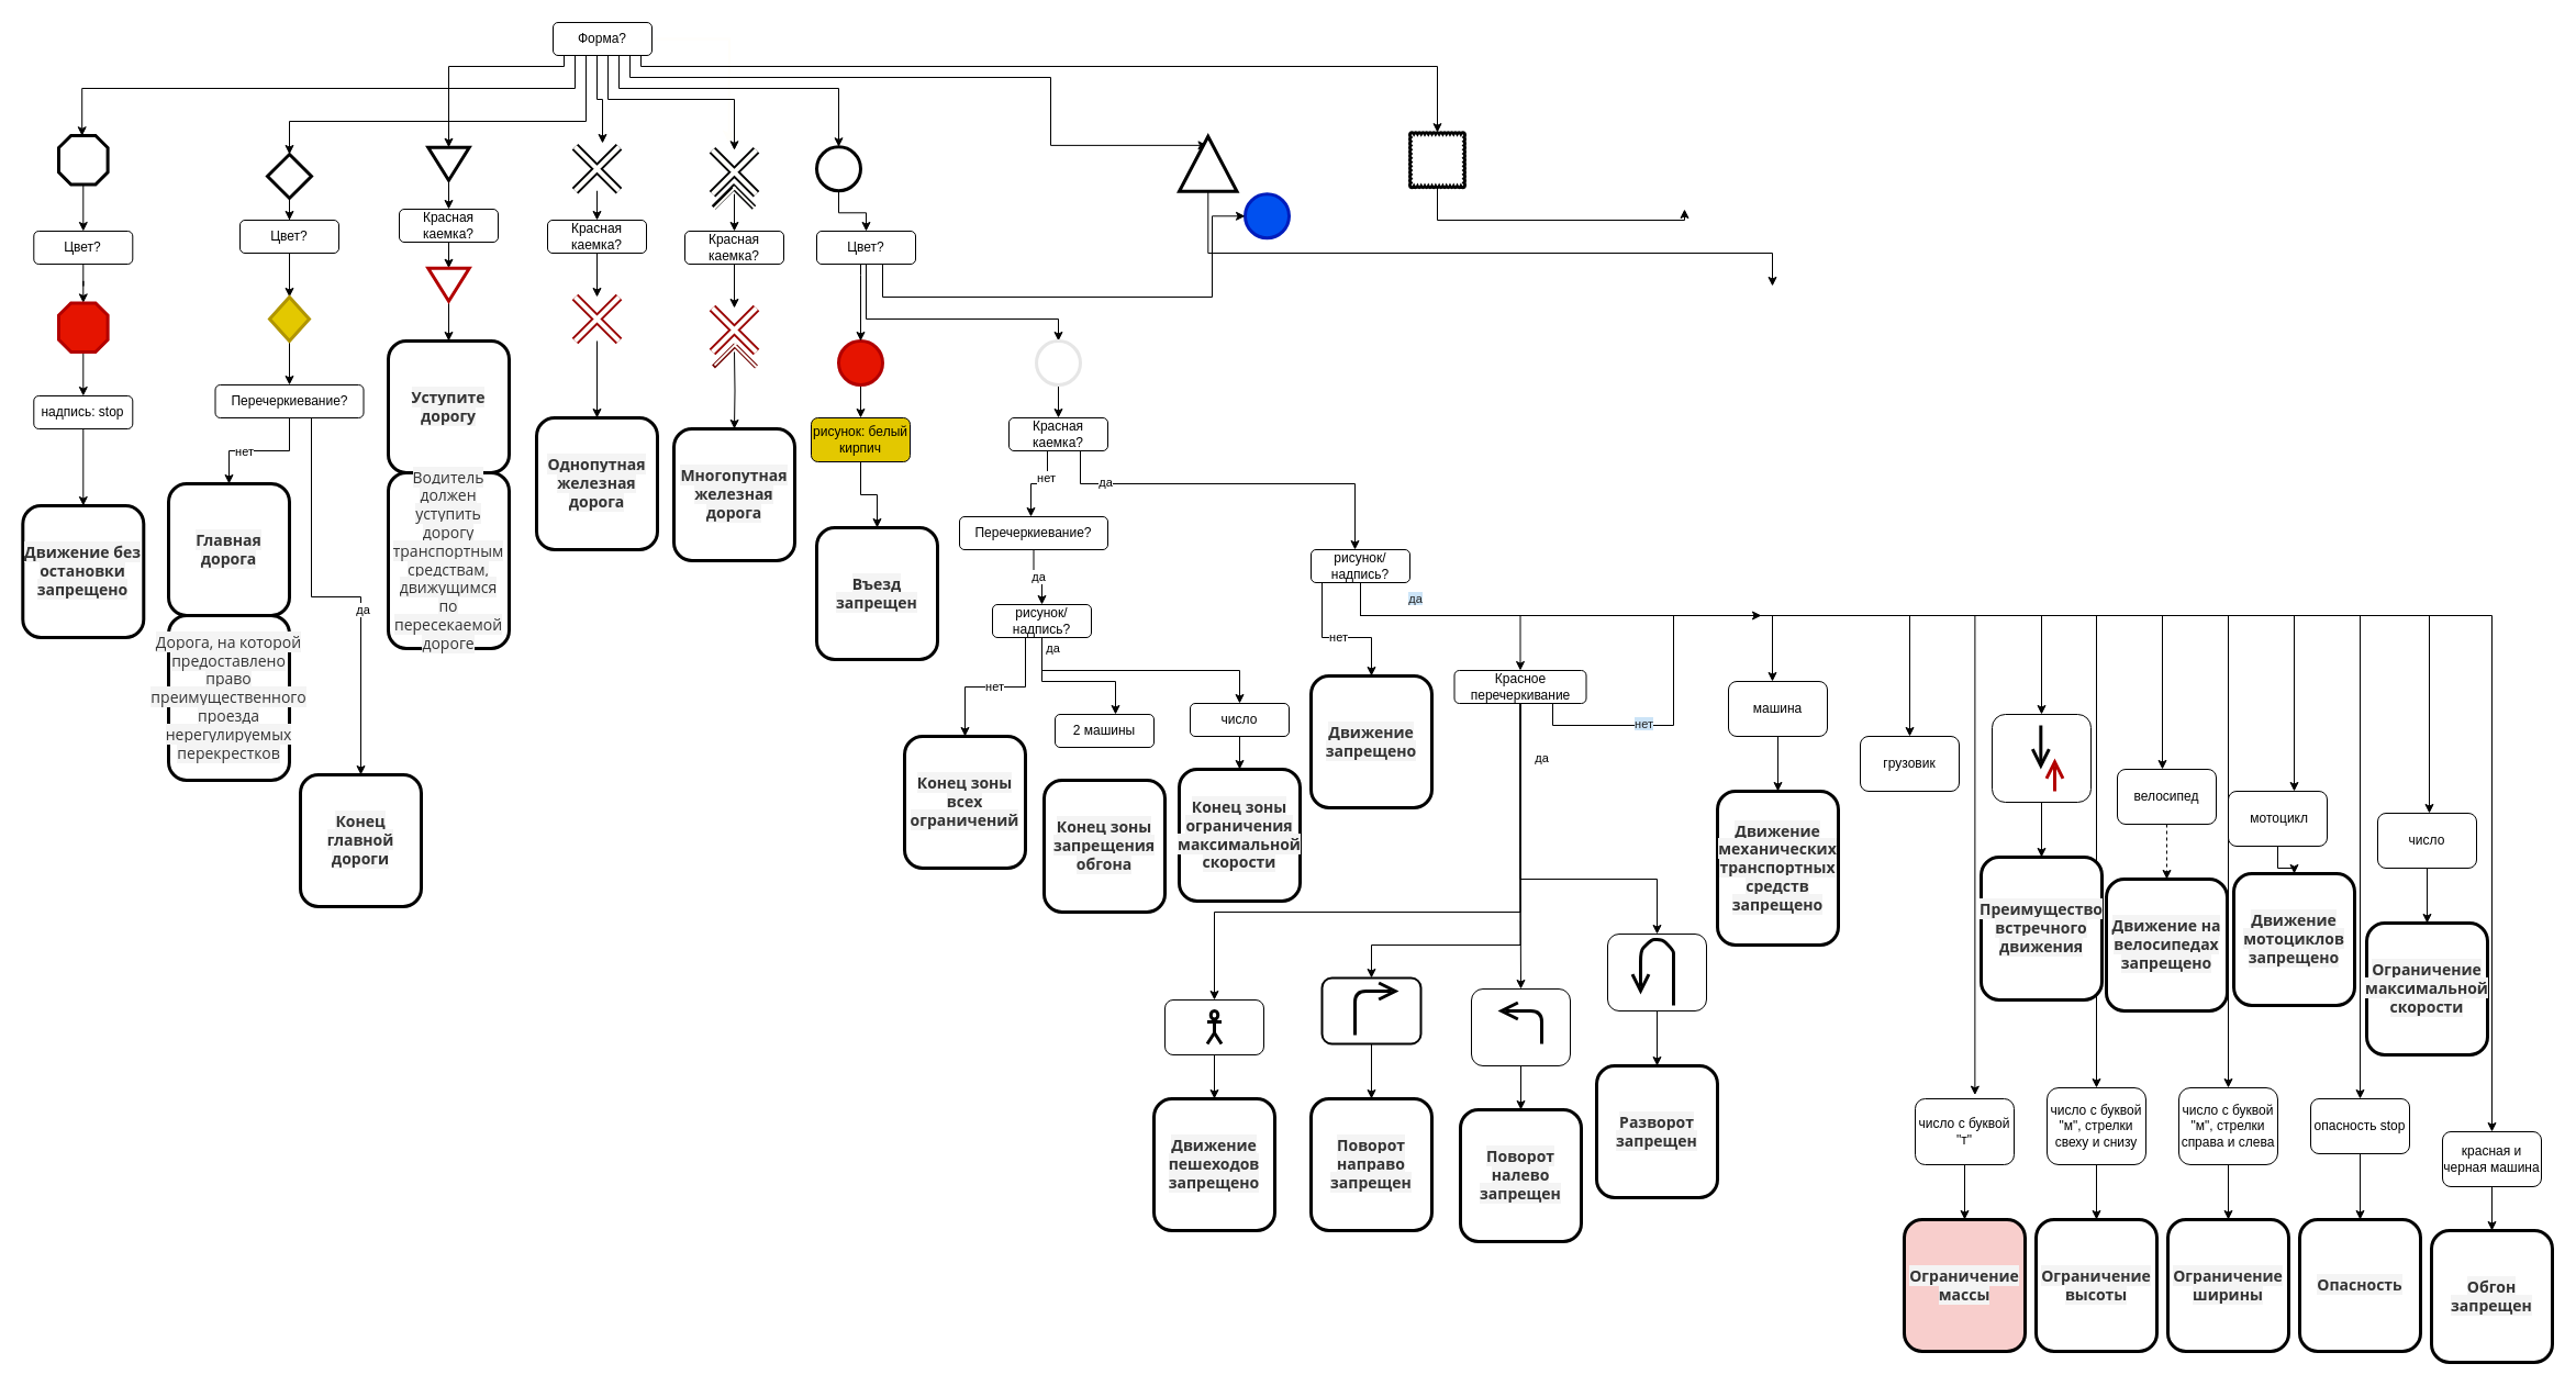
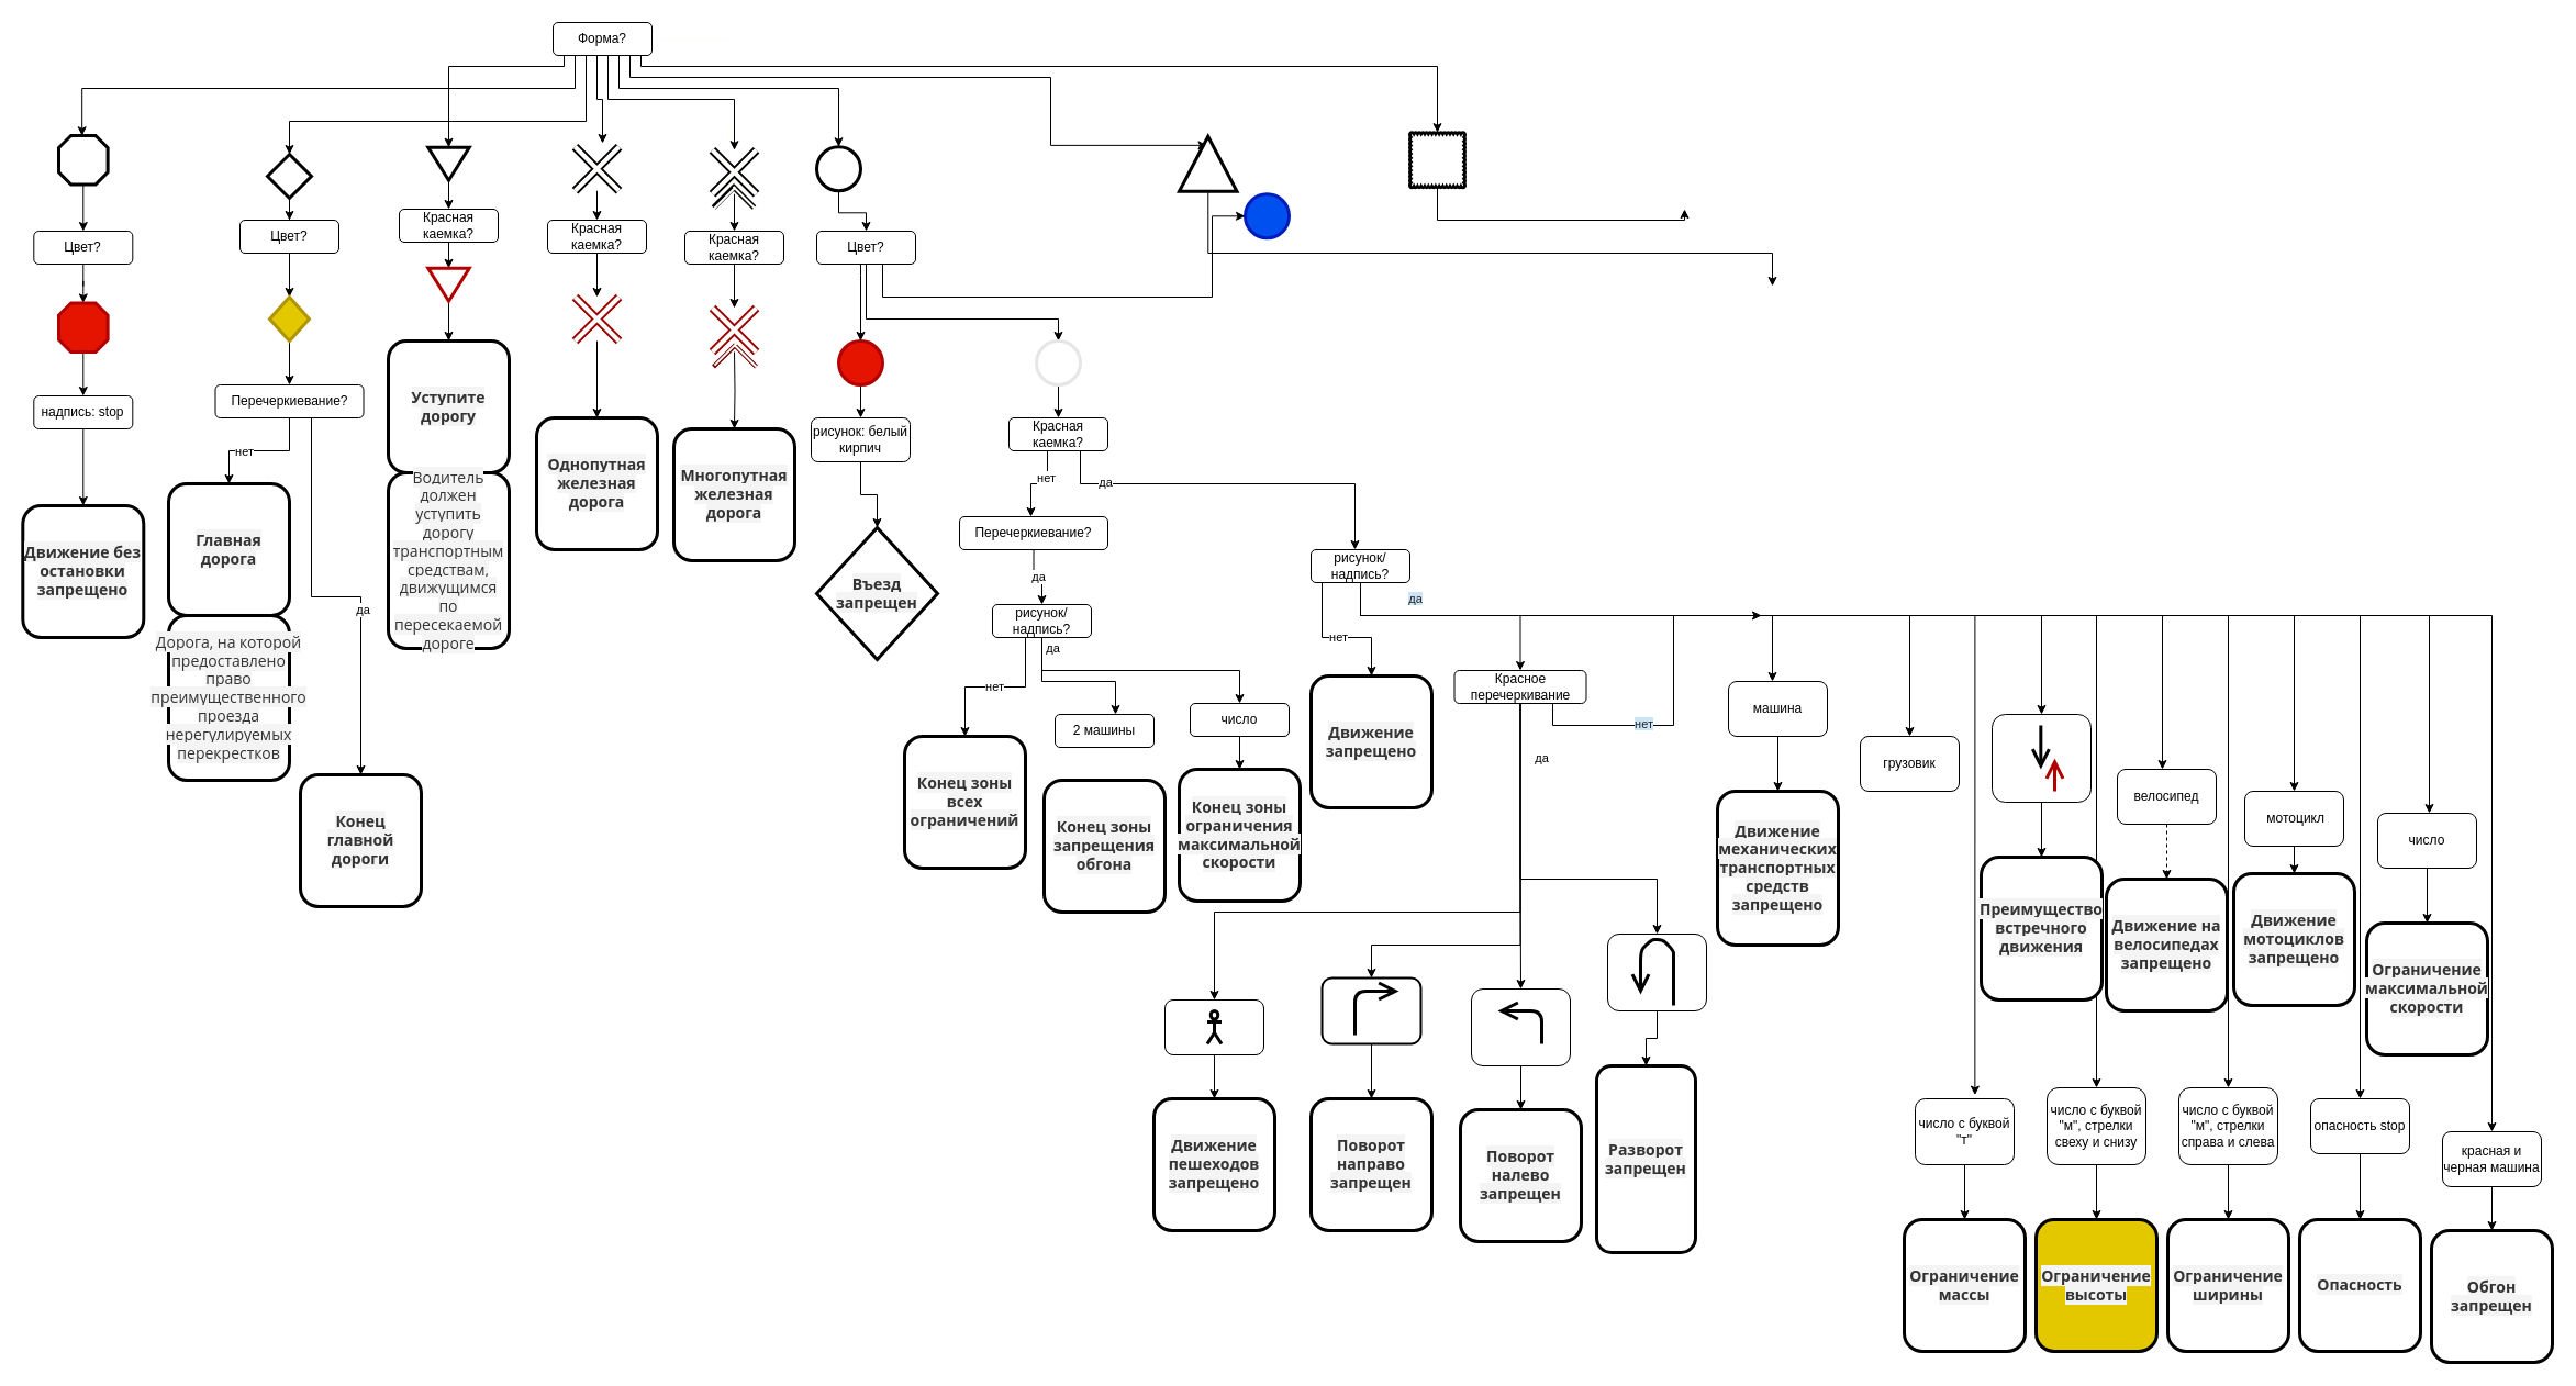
- <mxCell id="77" value="рисунок: белый кирпич" style="rounded=1;whiteSpace=wrap;html=1;fillColor=#e3c800;" vertex="1" parent="1"><mxGeometry x="738" y="380" width="90" height="40" as="geometry" /></mxCell>
+ <mxCell id="77" value="рисунок: белый кирпич" style="rounded=1;whiteSpace=wrap;html=1;" vertex="1" parent="1"><mxGeometry x="738" y="380" width="90" height="40" as="geometry" /></mxCell>
- <mxCell id="78" value="&lt;span style=&quot;box-sizing: inherit ; border: 0px ; font-family: &amp;#34;open sans&amp;#34; , &amp;#34;arial&amp;#34; , sans-serif ; font-size: 14px ; font-weight: 700 ; margin: 0px ; outline: 0px ; padding: 0px ; vertical-align: baseline ; color: rgb(51 , 51 , 51) ; background-color: rgb(244 , 244 , 244)&quot;&gt;Въезд запрещен&lt;/span&gt;" style="rounded=1;whiteSpace=wrap;html=1;strokeWidth=3;direction=south;" vertex="1" parent="1"><mxGeometry x="743" y="480" width="110" height="120" as="geometry" /></mxCell>
+ <mxCell id="78" value="&lt;span style=&quot;box-sizing: inherit ; border: 0px ; font-family: &amp;#34;open sans&amp;#34; , &amp;#34;arial&amp;#34; , sans-serif ; font-size: 14px ; font-weight: 700 ; margin: 0px ; outline: 0px ; padding: 0px ; vertical-align: baseline ; color: rgb(51 , 51 , 51) ; background-color: rgb(244 , 244 , 244)&quot;&gt;Въезд запрещен&lt;/span&gt;" style="rhombus;whiteSpace=wrap;html=1;strokeWidth=3;direction=south;" vertex="1" parent="1"><mxGeometry x="743" y="480" width="110" height="120" as="geometry" /></mxCell>
- <mxCell id="156" value="&amp;nbsp;мотоцикл" style="rounded=1;whiteSpace=wrap;html=1;" vertex="1" parent="1"><mxGeometry x="2028" y="720" width="90" height="50" as="geometry" /></mxCell>
+ <mxCell id="156" value="&amp;nbsp;мотоцикл" style="rounded=1;whiteSpace=wrap;html=1;" vertex="1" parent="1"><mxGeometry x="2043" y="720" width="90" height="50" as="geometry" /></mxCell>
- <mxCell id="133" value="&lt;span style=&quot;box-sizing: inherit ; border: 0px ; font-family: &amp;#34;open sans&amp;#34; , &amp;#34;arial&amp;#34; , sans-serif ; font-size: 14px ; font-weight: 700 ; margin: 0px ; outline: 0px ; padding: 0px ; vertical-align: baseline ; color: rgb(51 , 51 , 51) ; background-color: rgb(244 , 244 , 244)&quot;&gt;Разворот запрещен&lt;/span&gt;" style="rounded=1;whiteSpace=wrap;html=1;strokeWidth=3;direction=south;" vertex="1" parent="1"><mxGeometry x="1453" y="970" width="110" height="120" as="geometry" /></mxCell>
+ <mxCell id="133" value="&lt;span style=&quot;box-sizing: inherit ; border: 0px ; font-family: &amp;#34;open sans&amp;#34; , &amp;#34;arial&amp;#34; , sans-serif ; font-size: 14px ; font-weight: 700 ; margin: 0px ; outline: 0px ; padding: 0px ; vertical-align: baseline ; color: rgb(51 , 51 , 51) ; background-color: rgb(244 , 244 , 244)&quot;&gt;Разворот запрещен&lt;/span&gt;" style="rounded=1;whiteSpace=wrap;html=1;strokeWidth=3;direction=south;" vertex="1" parent="1"><mxGeometry x="1453" y="970" width="90" height="170" as="geometry" /></mxCell>
- <mxCell id="171" value="&lt;span style=&quot;box-sizing: inherit ; border: 0px ; font-family: &amp;#34;open sans&amp;#34; , &amp;#34;arial&amp;#34; , sans-serif ; font-size: 14px ; font-weight: 700 ; margin: 0px ; outline: 0px ; padding: 0px ; vertical-align: baseline ; color: rgb(51 , 51 , 51) ; background-color: rgb(244 , 244 , 244)&quot;&gt;Ограничение массы&lt;/span&gt;" style="rounded=1;whiteSpace=wrap;html=1;strokeWidth=3;direction=south;fillColor=#f8cecc;" vertex="1" parent="1"><mxGeometry x="1733" y="1110" width="110" height="120" as="geometry" /></mxCell>
+ <mxCell id="171" value="&lt;span style=&quot;box-sizing: inherit ; border: 0px ; font-family: &amp;#34;open sans&amp;#34; , &amp;#34;arial&amp;#34; , sans-serif ; font-size: 14px ; font-weight: 700 ; margin: 0px ; outline: 0px ; padding: 0px ; vertical-align: baseline ; color: rgb(51 , 51 , 51) ; background-color: rgb(244 , 244 , 244)&quot;&gt;Ограничение массы&lt;/span&gt;" style="rounded=1;whiteSpace=wrap;html=1;strokeWidth=3;direction=south;" vertex="1" parent="1"><mxGeometry x="1733" y="1110" width="110" height="120" as="geometry" /></mxCell>
- <mxCell id="174" value="&lt;span style=&quot;box-sizing: inherit ; border: 0px ; font-family: &amp;#34;open sans&amp;#34; , &amp;#34;arial&amp;#34; , sans-serif ; font-size: 14px ; font-weight: 700 ; margin: 0px ; outline: 0px ; padding: 0px ; vertical-align: baseline ; color: rgb(51 , 51 , 51) ; background-color: rgb(244 , 244 , 244)&quot;&gt;Ограничение высоты&lt;/span&gt;" style="rounded=1;whiteSpace=wrap;html=1;strokeWidth=3;direction=south;" vertex="1" parent="1"><mxGeometry x="1853" y="1110" width="110" height="120" as="geometry" /></mxCell>
+ <mxCell id="174" value="&lt;span style=&quot;box-sizing: inherit ; border: 0px ; font-family: &amp;#34;open sans&amp;#34; , &amp;#34;arial&amp;#34; , sans-serif ; font-size: 14px ; font-weight: 700 ; margin: 0px ; outline: 0px ; padding: 0px ; vertical-align: baseline ; color: rgb(51 , 51 , 51) ; background-color: rgb(244 , 244 , 244)&quot;&gt;Ограничение высоты&lt;/span&gt;" style="rounded=1;whiteSpace=wrap;html=1;strokeWidth=3;direction=south;fillColor=#e3c800;" vertex="1" parent="1"><mxGeometry x="1853" y="1110" width="110" height="120" as="geometry" /></mxCell>
